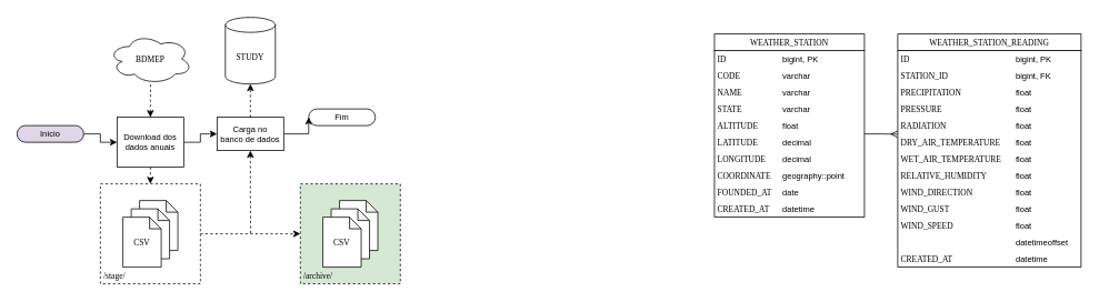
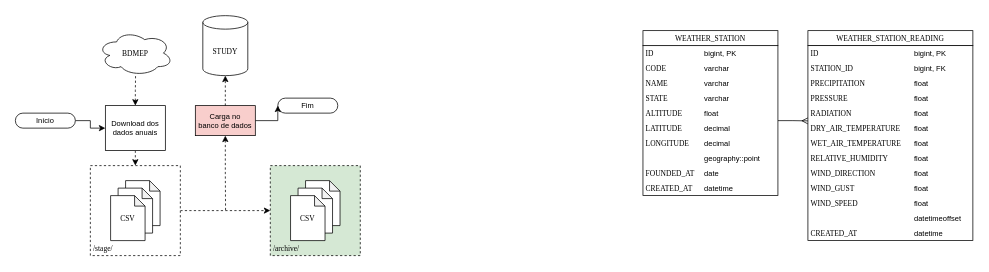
- <mxCell id="12" value="&lt;font&gt;Início&lt;/font&gt;" style="rounded=1;whiteSpace=wrap;html=1;arcSize=50;fontSize=10;fontFamily=Helvetica;fillColor=#e1d5e7;" parent="1" vertex="1"><mxGeometry x="20" y="150" width="80" height="20" as="geometry" /></mxCell>
+ <mxCell id="12" value="&lt;font&gt;Início&lt;/font&gt;" style="rounded=1;whiteSpace=wrap;html=1;arcSize=50;fontSize=10;fontFamily=Helvetica;" parent="1" vertex="1"><mxGeometry x="20" y="150" width="80" height="20" as="geometry" /></mxCell>
- <mxCell id="9" style="edgeStyle=orthogonalEdgeStyle;rounded=0;orthogonalLoop=1;jettySize=auto;html=1;exitX=1;exitY=0.5;exitDx=0;exitDy=0;entryX=0;entryY=0.5;entryDx=0;entryDy=0;fontFamily=Lucida Console;fontSize=10;" parent="1" source="10" target="20" edge="1"><mxGeometry relative="1" as="geometry" /></mxCell>
- <mxCell id="20" value="Carga no&lt;div&gt;banco de dados&lt;/div&gt;" style="rounded=0;whiteSpace=wrap;html=1;fontSize=10;fontFamily=Helvetica;" parent="1" vertex="1"><mxGeometry x="260" y="140" width="80" height="40" as="geometry" /></mxCell>
+ <mxCell id="20" value="Carga no&lt;div&gt;banco de dados&lt;/div&gt;" style="rounded=0;whiteSpace=wrap;html=1;fontSize=10;fontFamily=Helvetica;fillColor=#f8cecc;" parent="1" vertex="1"><mxGeometry x="260" y="140" width="80" height="40" as="geometry" /></mxCell>
- <mxCell id="35" value="COORDINATE" style="text;html=1;align=left;verticalAlign=middle;whiteSpace=wrap;rounded=0;fontSize=10;spacingLeft=2;fontFamily=Lucida Console;" parent="1" vertex="1"><mxGeometry x="857" y="200" width="80" height="20" as="geometry" /></mxCell>
